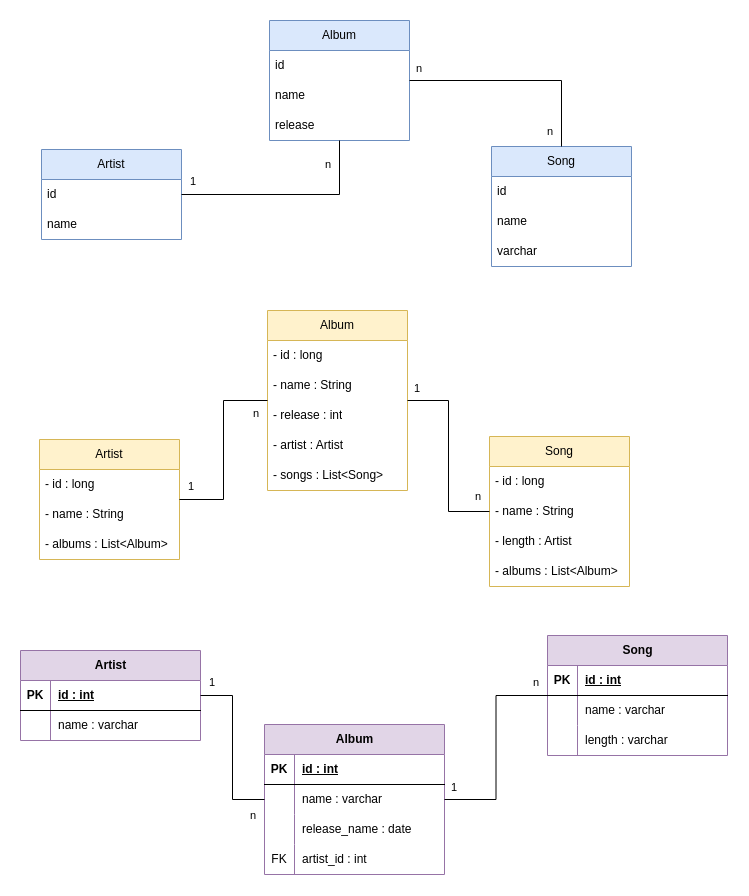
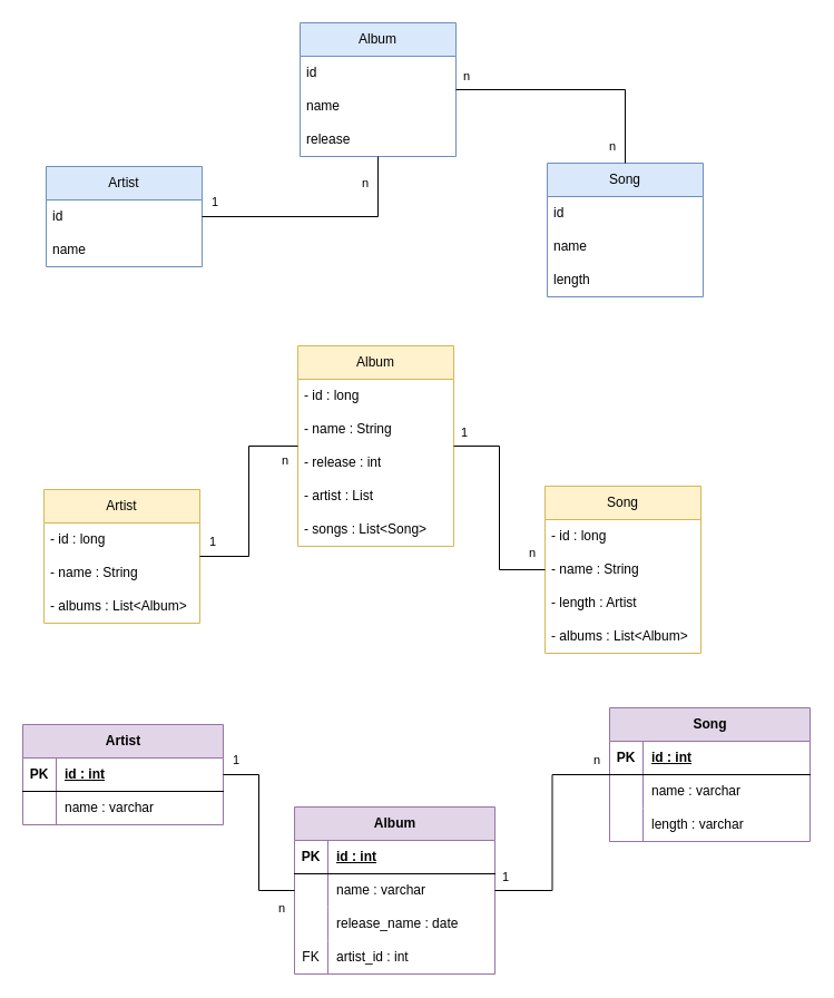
- <mxCell id="12" value="varchar" style="text;strokeColor=none;fillColor=none;align=left;verticalAlign=middle;spacingLeft=4;spacingRight=4;overflow=hidden;points=[[0,0.5],[1,0.5]];portConstraint=eastwest;rotatable=0;whiteSpace=wrap;html=1;" parent="9" vertex="1"><mxGeometry y="90" width="140" height="30" as="geometry" /></mxCell>
+ <mxCell id="12" value="length" style="text;strokeColor=none;fillColor=none;align=left;verticalAlign=middle;spacingLeft=4;spacingRight=4;overflow=hidden;points=[[0,0.5],[1,0.5]];portConstraint=eastwest;rotatable=0;whiteSpace=wrap;html=1;" parent="9" vertex="1"><mxGeometry y="90" width="140" height="30" as="geometry" /></mxCell>
- <mxCell id="27" value="- artist : Artist" style="text;strokeColor=none;fillColor=none;align=left;verticalAlign=middle;spacingLeft=4;spacingRight=4;overflow=hidden;points=[[0,0.5],[1,0.5]];portConstraint=eastwest;rotatable=0;whiteSpace=wrap;html=1;" parent="23" vertex="1"><mxGeometry y="120" width="140" height="30" as="geometry" /></mxCell>
+ <mxCell id="27" value="- artist : List" style="text;strokeColor=none;fillColor=none;align=left;verticalAlign=middle;spacingLeft=4;spacingRight=4;overflow=hidden;points=[[0,0.5],[1,0.5]];portConstraint=eastwest;rotatable=0;whiteSpace=wrap;html=1;" parent="23" vertex="1"><mxGeometry y="120" width="140" height="30" as="geometry" /></mxCell>
